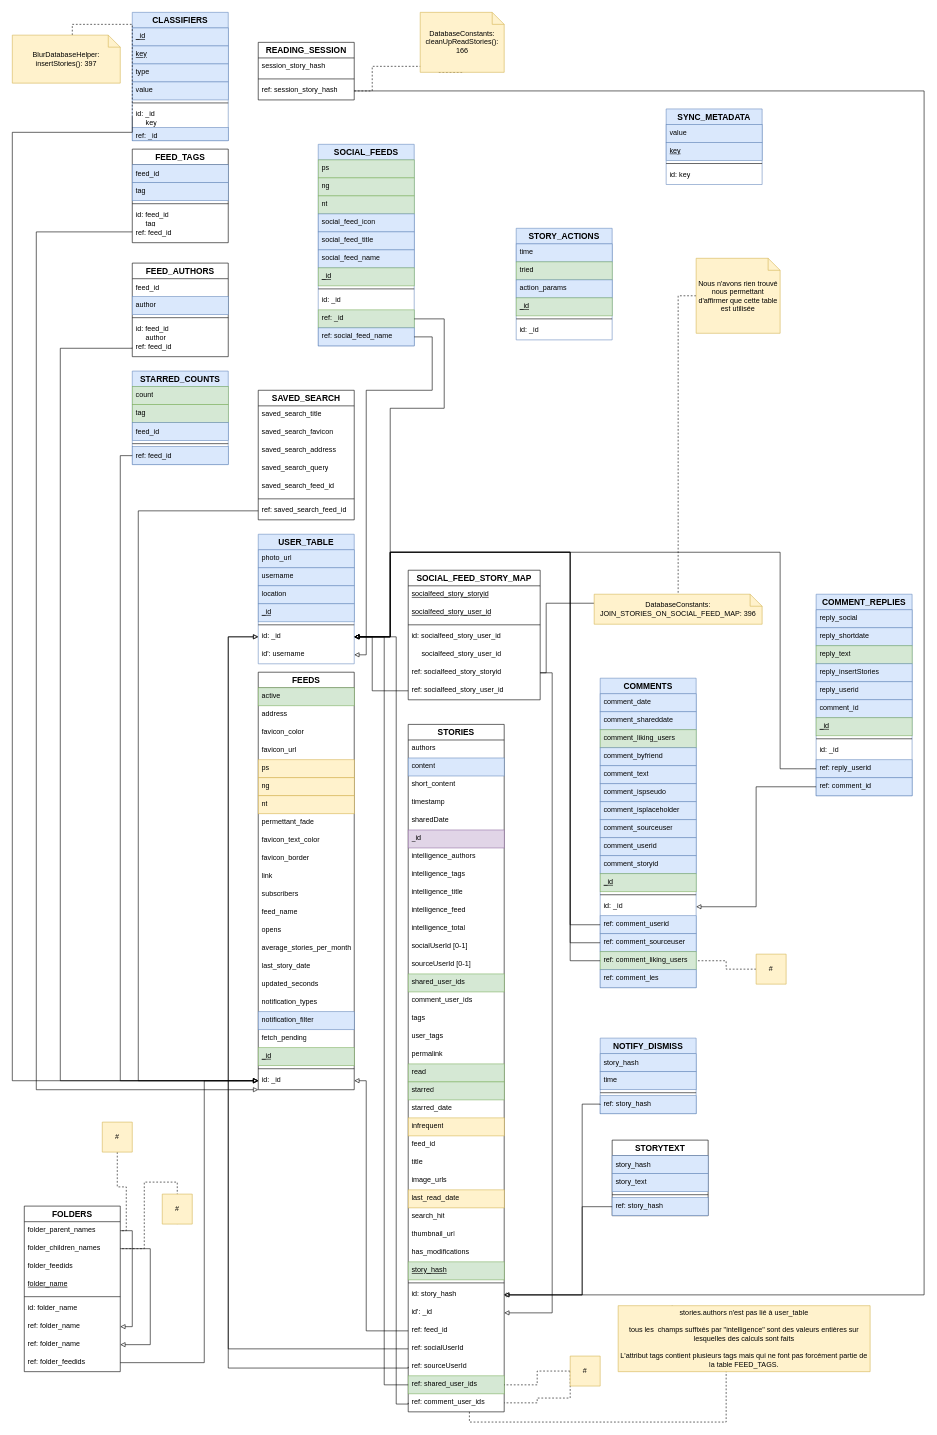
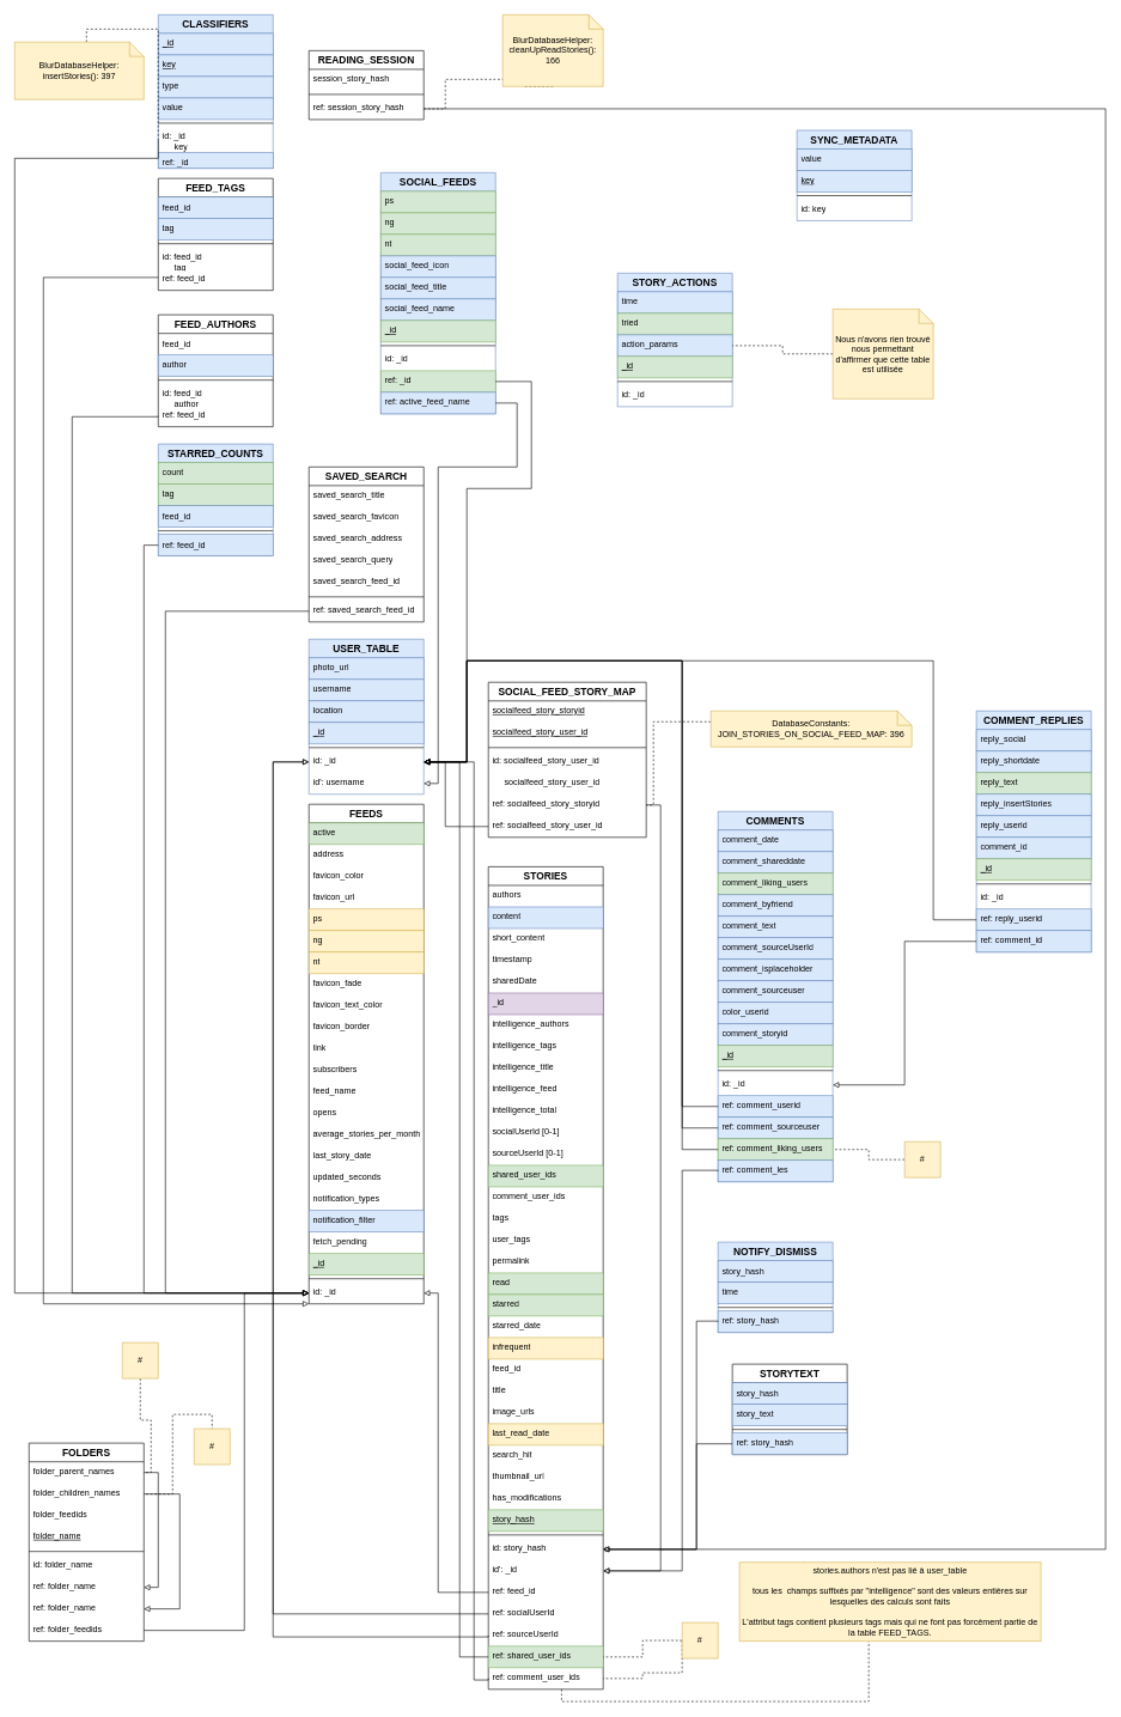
- <mxCell id="219" value="DatabaseConstants: cleanUpReadStories(): 166" style="shape=note;size=20;whiteSpace=wrap;html=1;fillColor=#fff2cc;strokeColor=#d6b656;" parent="1" vertex="1"><mxGeometry x="700" y="20" width="140" height="100" as="geometry" /></mxCell>
+ <mxCell id="219" value="BlurDatabaseHelper: cleanUpReadStories(): 166" style="shape=note;size=20;whiteSpace=wrap;html=1;fillColor=#fff2cc;strokeColor=#d6b656;" parent="1" vertex="1"><mxGeometry x="700" y="20" width="140" height="100" as="geometry" /></mxCell>
- <mxCell id="58" value="ref: social_feed_name" style="text;strokeColor=#6c8ebf;fillColor=#dae8fc;spacingLeft=4;spacingRight=4;overflow=hidden;rotatable=0;points=[[0,0.5],[1,0.5]];portConstraint=eastwest;fontSize=12;whiteSpace=wrap;html=1;" parent="47" vertex="1"><mxGeometry y="306" width="160" height="30" as="geometry" /></mxCell>
+ <mxCell id="58" value="ref: active_feed_name" style="text;strokeColor=#6c8ebf;fillColor=#dae8fc;spacingLeft=4;spacingRight=4;overflow=hidden;rotatable=0;points=[[0,0.5],[1,0.5]];portConstraint=eastwest;fontSize=12;whiteSpace=wrap;html=1;" parent="47" vertex="1"><mxGeometry y="306" width="160" height="30" as="geometry" /></mxCell>
- <mxCell id="233" style="edgeStyle=orthogonalEdgeStyle;rounded=0;orthogonalLoop=1;jettySize=auto;html=1;exitX=0;exitY=0.5;exitDx=0;exitDy=0;exitPerimeter=0;endArrow=none;endFill=0;dashed=1;" parent="1" source="234" target="216" edge="1"><mxGeometry relative="1" as="geometry" /></mxCell>
+ <mxCell id="233" style="edgeStyle=orthogonalEdgeStyle;rounded=0;orthogonalLoop=1;jettySize=auto;html=1;exitX=0;exitY=0.5;exitDx=0;exitDy=0;exitPerimeter=0;endArrow=none;endFill=0;dashed=1;" parent="1" source="234" target="62" edge="1"><mxGeometry relative="1" as="geometry" /></mxCell>
- <mxCell id="215" style="edgeStyle=orthogonalEdgeStyle;rounded=0;orthogonalLoop=1;jettySize=auto;html=1;entryX=1;entryY=0.5;entryDx=0;entryDy=0;dashed=0;endArrow=none;endFill=0;" parent="1" source="216" target="202" edge="1"><mxGeometry relative="1" as="geometry"><Array as="points"><mxPoint x="910" y="1005" /><mxPoint x="910" y="1121" /></Array></mxGeometry></mxCell>
+ <mxCell id="215" style="edgeStyle=orthogonalEdgeStyle;rounded=0;orthogonalLoop=1;jettySize=auto;html=1;entryX=1;entryY=0.5;entryDx=0;entryDy=0;dashed=1;endArrow=none;endFill=0;" parent="1" source="216" target="202" edge="1"><mxGeometry relative="1" as="geometry"><Array as="points"><mxPoint x="910" y="1005" /><mxPoint x="910" y="1121" /></Array></mxGeometry></mxCell>
- <mxCell id="163" value="comment_ispseudo" style="text;strokeColor=#6c8ebf;fillColor=#dae8fc;spacingLeft=4;spacingRight=4;overflow=hidden;rotatable=0;points=[[0,0.5],[1,0.5]];portConstraint=eastwest;fontSize=12;whiteSpace=wrap;html=1;" parent="157" vertex="1"><mxGeometry y="176" width="160" height="30" as="geometry" /></mxCell>
+ <mxCell id="163" value="comment_sourceUserId" style="text;strokeColor=#6c8ebf;fillColor=#dae8fc;spacingLeft=4;spacingRight=4;overflow=hidden;rotatable=0;points=[[0,0.5],[1,0.5]];portConstraint=eastwest;fontSize=12;whiteSpace=wrap;html=1;" parent="157" vertex="1"><mxGeometry y="176" width="160" height="30" as="geometry" /></mxCell>
- <mxCell id="102" value="permettant_fade" style="text;strokeColor=none;fillColor=none;spacingLeft=4;spacingRight=4;overflow=hidden;rotatable=0;points=[[0,0.5],[1,0.5]];portConstraint=eastwest;fontSize=12;whiteSpace=wrap;html=1;" parent="94" vertex="1"><mxGeometry y="236" width="160" height="30" as="geometry" /></mxCell>
+ <mxCell id="102" value="favicon_fade" style="text;strokeColor=none;fillColor=none;spacingLeft=4;spacingRight=4;overflow=hidden;rotatable=0;points=[[0,0.5],[1,0.5]];portConstraint=eastwest;fontSize=12;whiteSpace=wrap;html=1;" parent="94" vertex="1"><mxGeometry y="236" width="160" height="30" as="geometry" /></mxCell>
- <mxCell id="166" value="comment_userid" style="text;strokeColor=#6c8ebf;fillColor=#dae8fc;spacingLeft=4;spacingRight=4;overflow=hidden;rotatable=0;points=[[0,0.5],[1,0.5]];portConstraint=eastwest;fontSize=12;whiteSpace=wrap;html=1;" parent="157" vertex="1"><mxGeometry y="266" width="160" height="30" as="geometry" /></mxCell>
+ <mxCell id="166" value="color_userid" style="text;strokeColor=#6c8ebf;fillColor=#dae8fc;spacingLeft=4;spacingRight=4;overflow=hidden;rotatable=0;points=[[0,0.5],[1,0.5]];portConstraint=eastwest;fontSize=12;whiteSpace=wrap;html=1;" parent="157" vertex="1"><mxGeometry y="266" width="160" height="30" as="geometry" /></mxCell>
+ <mxCell id="191" style="edgeStyle=orthogonalEdgeStyle;rounded=0;orthogonalLoop=1;jettySize=auto;html=1;entryX=1;entryY=0.5;entryDx=0;entryDy=0;endArrow=block;endFill=0;exitX=0;exitY=0.5;exitDx=0;exitDy=0;" parent="1" source="174" target="151" edge="1"><mxGeometry relative="1" as="geometry"><Array as="points"><mxPoint x="950" y="1630" /><mxPoint x="950" y="2188" /></Array></mxGeometry></mxCell>
